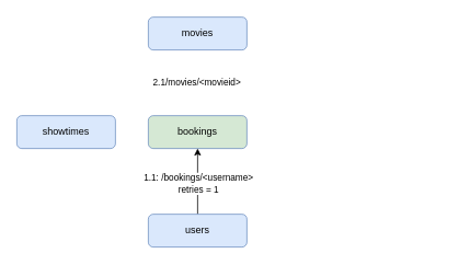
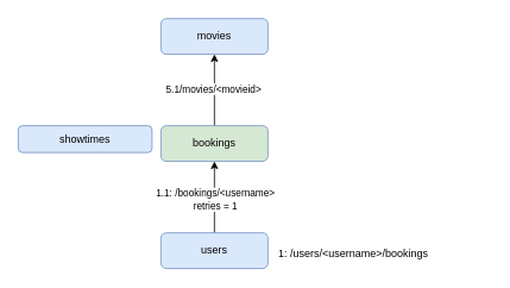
- <mxCell id="10" value="2.1/movies/&amp;lt;movieid&amp;gt;" style="edgeLabel;html=1;align=center;verticalAlign=middle;resizable=0;points=[];" parent="1" vertex="1" connectable="0"><mxGeometry x="60" y="110.003" as="geometry"><mxPoint x="178" y="-12" as="offset" /></mxGeometry></mxCell>
+ <mxCell id="10" value="5.1/movies/&amp;lt;movieid&amp;gt;" style="edgeLabel;html=1;align=center;verticalAlign=middle;resizable=0;points=[];" parent="1" vertex="1" connectable="0"><mxGeometry x="60" y="110.003" as="geometry"><mxPoint x="178" y="-12" as="offset" /></mxGeometry></mxCell>
+ <mxCell id="2" style="edgeStyle=orthogonalEdgeStyle;rounded=0;orthogonalLoop=1;jettySize=auto;html=1;exitX=0.5;exitY=0;exitDx=0;exitDy=0;entryX=0.5;entryY=1;entryDx=0;entryDy=0;" parent="1" source="3" target="4" edge="1"><mxGeometry relative="1" as="geometry" /></mxCell>
- <mxCell id="8" value="showtimes" style="rounded=1;whiteSpace=wrap;html=1;fontSize=12;glass=0;strokeWidth=1;shadow=0;fillColor=#dae8fc;strokeColor=#6c8ebf;" parent="1" vertex="1"><mxGeometry x="20" y="140" width="120" height="40" as="geometry" /></mxCell>
+ <mxCell id="8" value="showtimes" style="rounded=1;whiteSpace=wrap;html=1;fontSize=12;glass=0;strokeWidth=1;shadow=0;fillColor=#dae8fc;strokeColor=#6c8ebf;" parent="1" vertex="1"><mxGeometry x="20" y="140" width="150" height="30" as="geometry" /></mxCell>
+ <mxCell id="9" value="1: /users/&amp;lt;username&amp;gt;/bookings&lt;br&gt;&lt;div&gt;&lt;br&gt;&lt;/div&gt;" style="text;html=1;strokeColor=none;fillColor=none;align=left;verticalAlign=middle;whiteSpace=wrap;rounded=0;" parent="1" vertex="1"><mxGeometry x="310" y="280" width="240" height="20" as="geometry" /></mxCell>
